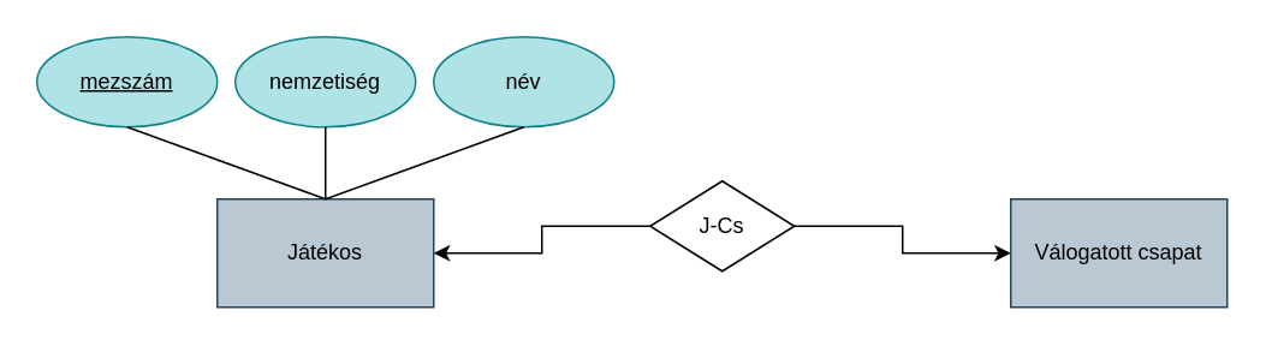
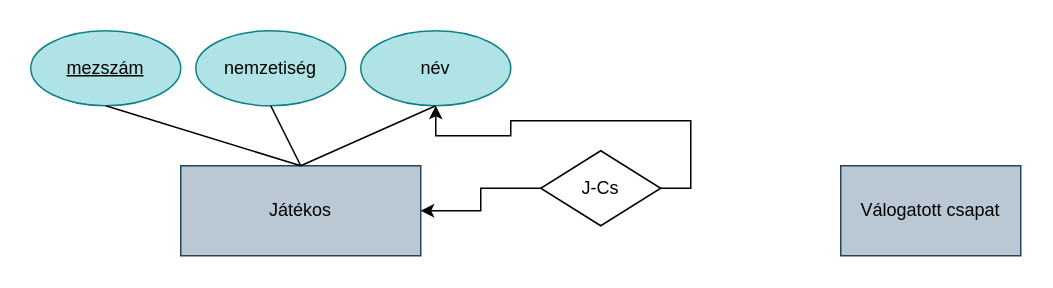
- <mxCell id="3" style="edgeStyle=orthogonalEdgeStyle;rounded=0;orthogonalLoop=1;jettySize=auto;html=1;exitX=1;exitY=0.5;exitDx=0;exitDy=0;entryX=0;entryY=0.5;entryDx=0;entryDy=0;" edge="1" parent="1" source="5" target="6"><mxGeometry relative="1" as="geometry" /></mxCell>
+ <mxCell id="3" style="edgeStyle=orthogonalEdgeStyle;rounded=0;orthogonalLoop=1;jettySize=auto;html=1;exitX=1;exitY=0.5;exitDx=0;exitDy=0;" edge="1" parent="1" source="5" target="9"><mxGeometry relative="1" as="geometry" /></mxCell>
- <mxCell id="2" value="Játékos" style="rounded=0;whiteSpace=wrap;html=1;fillColor=#bac8d3;strokeColor=#23445d;" vertex="1" parent="1"><mxGeometry x="120" y="110" width="120" height="60" as="geometry" /></mxCell>
+ <mxCell id="2" value="Játékos" style="rounded=0;whiteSpace=wrap;html=1;fillColor=#bac8d3;strokeColor=#23445d;" vertex="1" parent="1"><mxGeometry x="120" y="110" width="160" height="60" as="geometry" /></mxCell>
